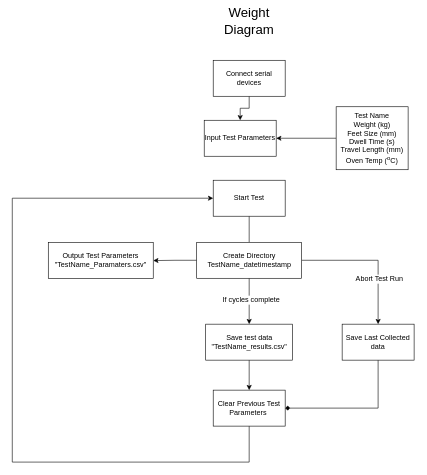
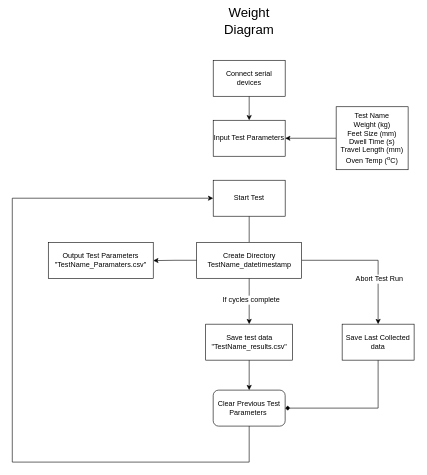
- <mxCell id="4" value="Input Test Parameters" style="rounded=0;whiteSpace=wrap;html=1;" vertex="1" parent="1"><mxGeometry x="340" y="200" width="120" height="60" as="geometry" /></mxCell>
+ <mxCell id="4" value="Input Test Parameters" style="rounded=0;whiteSpace=wrap;html=1;" vertex="1" parent="1"><mxGeometry x="355" y="200" width="120" height="60" as="geometry" /></mxCell>
- <mxCell id="19" value="Clear Previous Test Parameters&amp;nbsp;" style="whiteSpace=wrap;html=1;rounded=0;" vertex="1" parent="1"><mxGeometry x="355" y="650" width="120" height="60" as="geometry" /></mxCell>
+ <mxCell id="19" value="Clear Previous Test Parameters&amp;nbsp;" style="whiteSpace=wrap;html=1;rounded=1;" vertex="1" parent="1"><mxGeometry x="355" y="650" width="120" height="60" as="geometry" /></mxCell>
